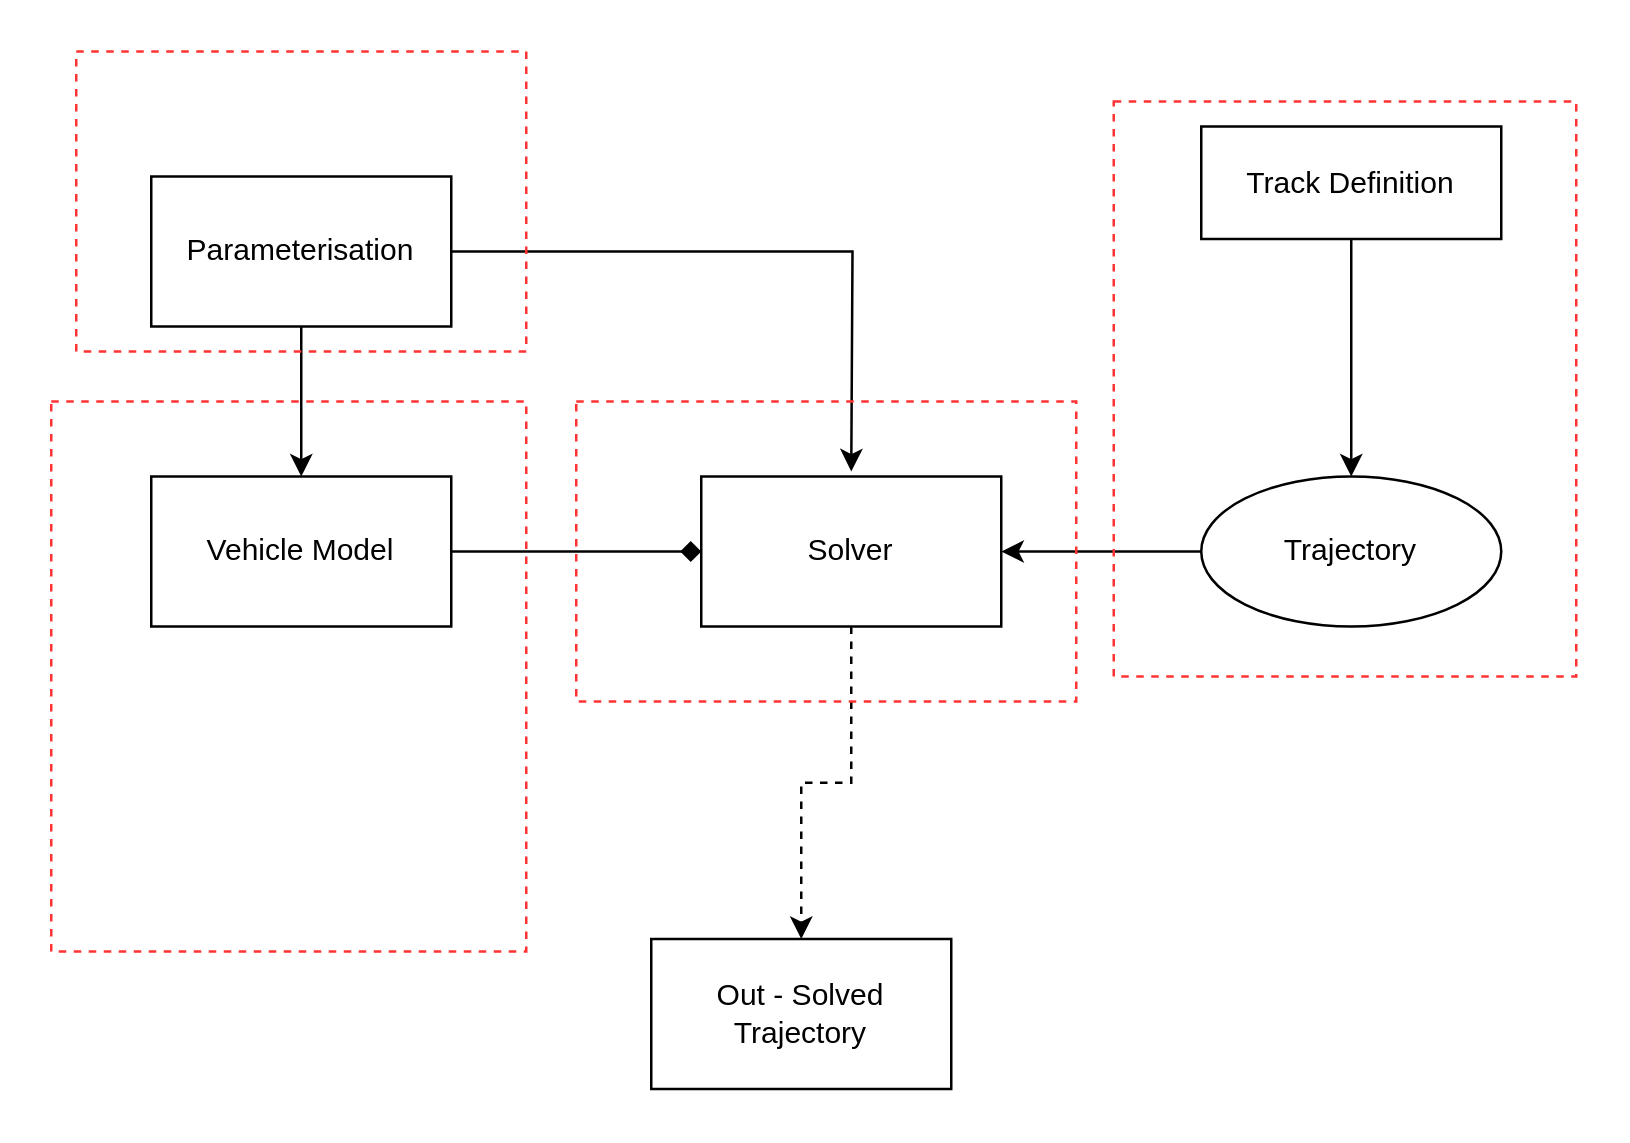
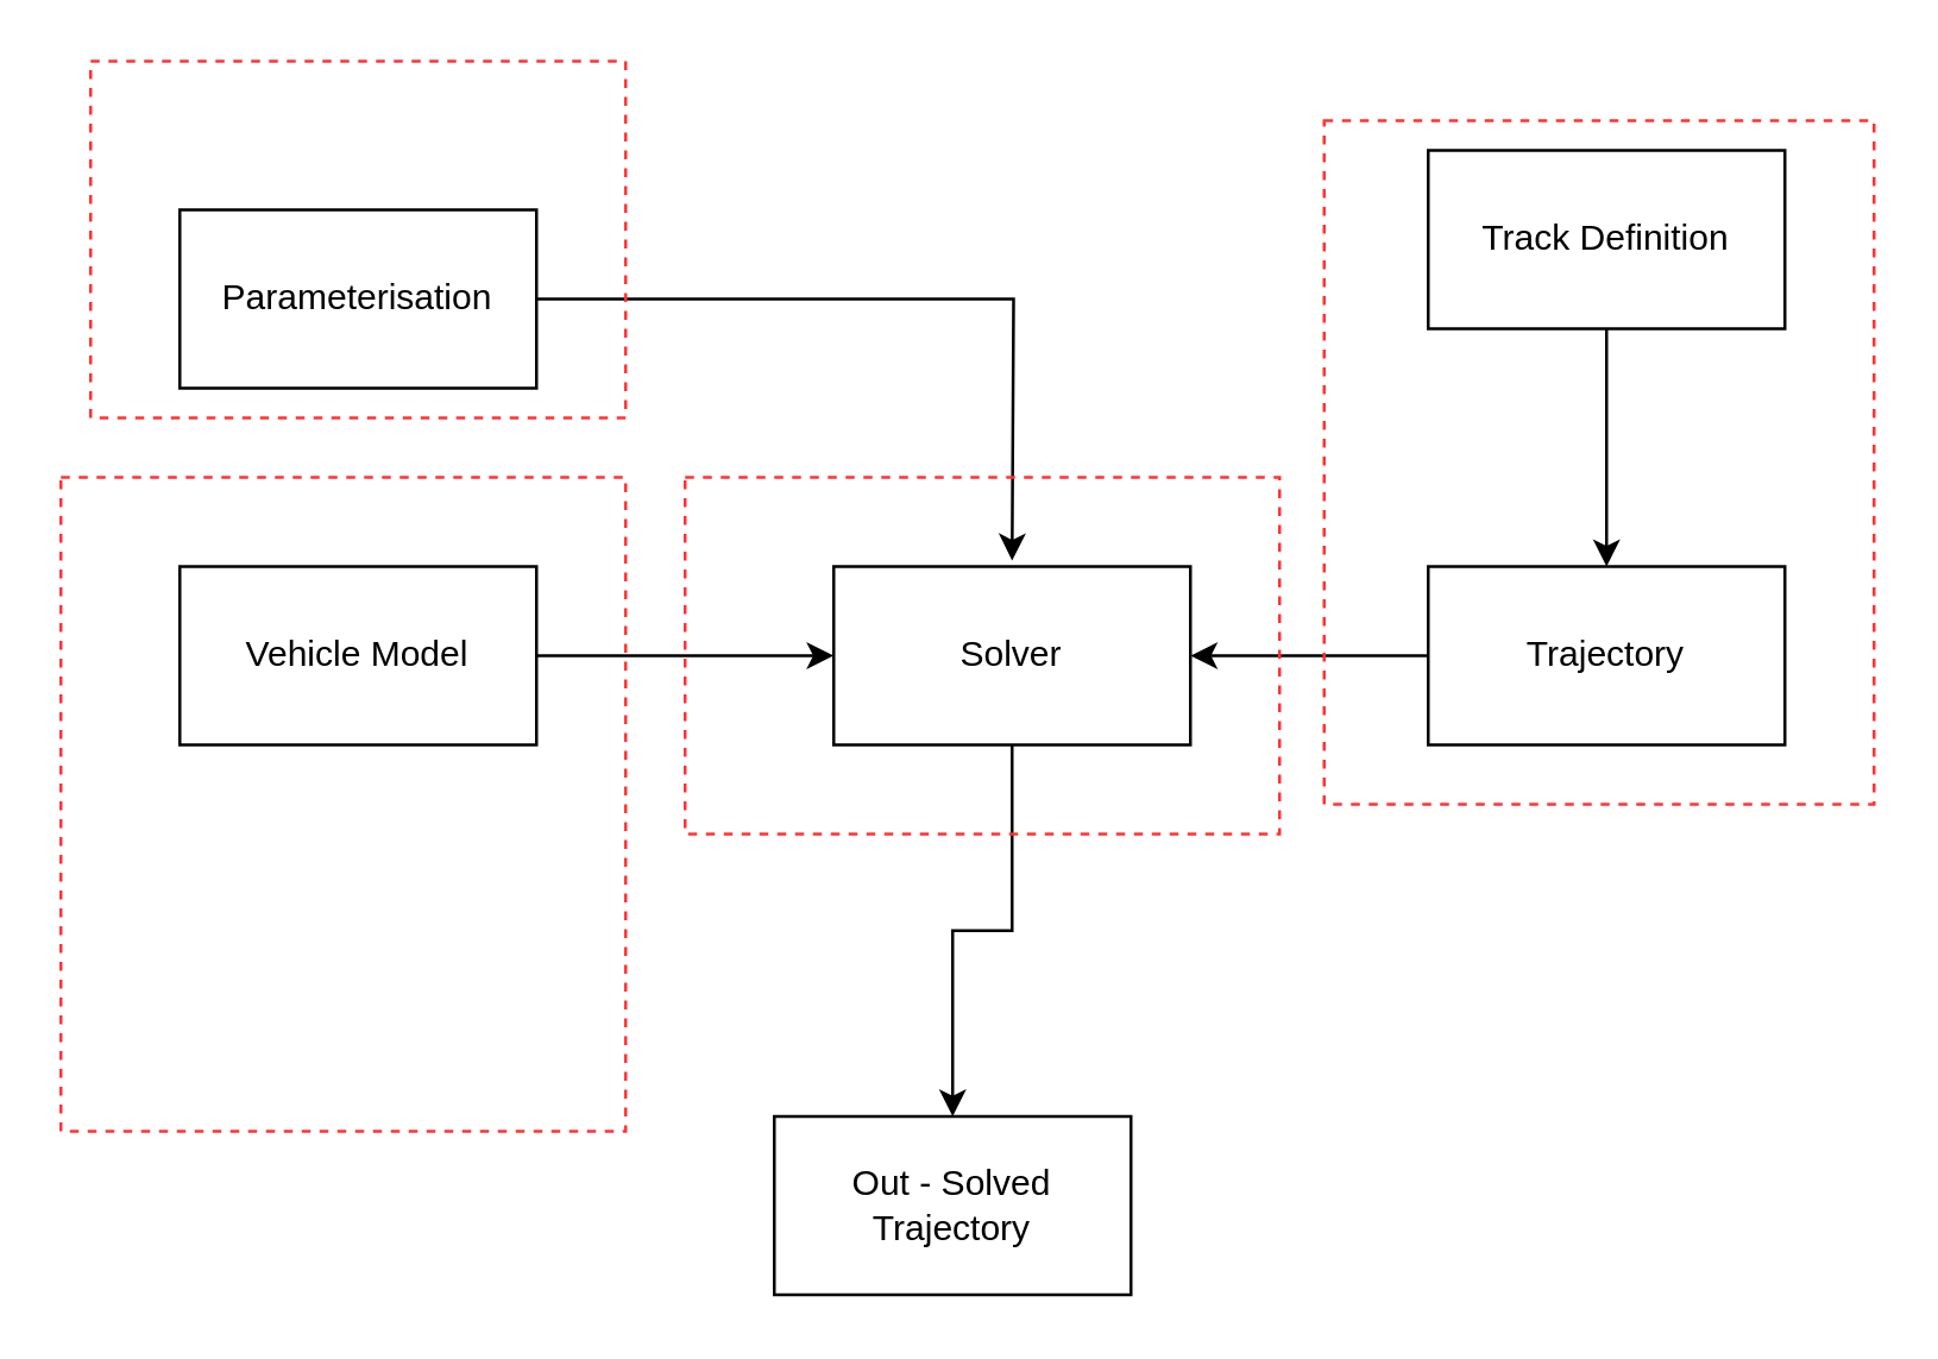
- <mxCell id="13" value="Track Definition" style="whiteSpace=wrap;html=1;" vertex="1" parent="1"><mxGeometry x="480" y="50" width="120" height="45" as="geometry" /></mxCell>
+ <mxCell id="13" value="Track Definition" style="whiteSpace=wrap;html=1;" vertex="1" parent="1"><mxGeometry x="480" y="50" width="120" height="60" as="geometry" /></mxCell>
- <mxCell id="4" value="" style="edgeStyle=orthogonalEdgeStyle;rounded=0;orthogonalLoop=1;jettySize=auto;html=1;" edge="1" parent="1" source="6" target="3"><mxGeometry relative="1" as="geometry" /></mxCell>
- <mxCell id="2" value="" style="edgeStyle=orthogonalEdgeStyle;rounded=0;orthogonalLoop=1;jettySize=auto;html=1;endArrow=diamond;" edge="1" parent="1" source="3" target="11"><mxGeometry relative="1" as="geometry" /></mxCell>
+ <mxCell id="2" value="" style="edgeStyle=orthogonalEdgeStyle;rounded=0;orthogonalLoop=1;jettySize=auto;html=1;" edge="1" parent="1" source="3" target="11"><mxGeometry relative="1" as="geometry" /></mxCell>
- <mxCell id="9" value="Trajectory" style="ellipse;whiteSpace=wrap;html=1;" vertex="1" parent="1"><mxGeometry x="480" y="190" width="120" height="60" as="geometry" /></mxCell>
+ <mxCell id="9" value="Trajectory" style="whiteSpace=wrap;html=1;" vertex="1" parent="1"><mxGeometry x="480" y="190" width="120" height="60" as="geometry" /></mxCell>
- <mxCell id="10" value="" style="edgeStyle=orthogonalEdgeStyle;rounded=0;orthogonalLoop=1;jettySize=auto;html=1;dashed=1;" edge="1" parent="1" source="11" target="12"><mxGeometry relative="1" as="geometry" /></mxCell>
+ <mxCell id="10" value="" style="edgeStyle=orthogonalEdgeStyle;rounded=0;orthogonalLoop=1;jettySize=auto;html=1;" edge="1" parent="1" source="11" target="12"><mxGeometry relative="1" as="geometry" /></mxCell>
